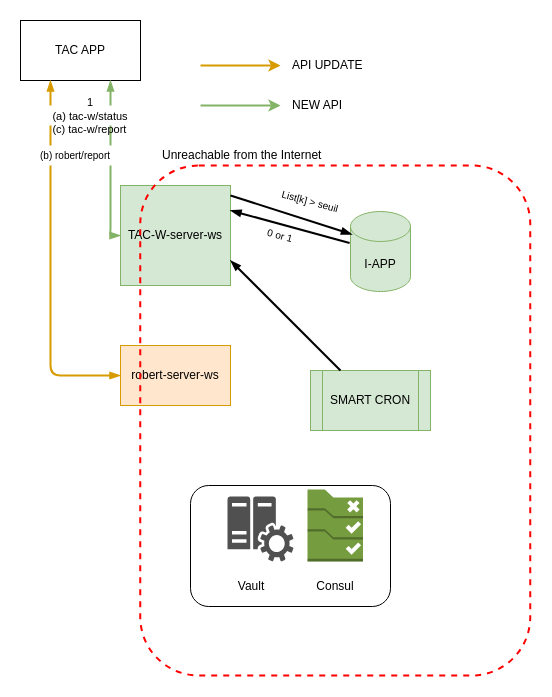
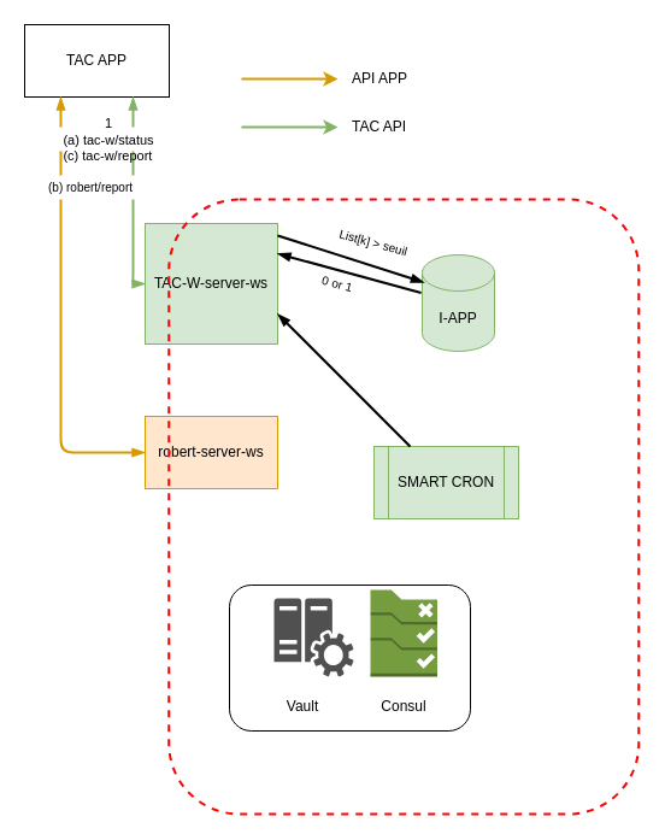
- <mxCell id="15" value="API UPDATE" style="text;html=1;strokeColor=none;fillColor=none;align=left;verticalAlign=middle;whiteSpace=wrap;rounded=0;" parent="1" vertex="1"><mxGeometry x="290" y="55" width="80" height="20" as="geometry" /></mxCell>
+ <mxCell id="15" value="API APP" style="text;html=1;strokeColor=none;fillColor=none;align=left;verticalAlign=middle;whiteSpace=wrap;rounded=0;" parent="1" vertex="1"><mxGeometry x="290" y="55" width="80" height="20" as="geometry" /></mxCell>
- <mxCell id="17" value="NEW API" style="text;html=1;strokeColor=none;fillColor=none;align=left;verticalAlign=middle;whiteSpace=wrap;rounded=0;" parent="1" vertex="1"><mxGeometry x="290" y="95" width="80" height="20" as="geometry" /></mxCell>
+ <mxCell id="17" value="TAC API" style="text;html=1;strokeColor=none;fillColor=none;align=left;verticalAlign=middle;whiteSpace=wrap;rounded=0;" parent="1" vertex="1"><mxGeometry x="290" y="95" width="80" height="20" as="geometry" /></mxCell>
- <mxCell id="18" value="Unreachable from the Internet" style="text;html=1;strokeColor=none;fillColor=none;align=left;verticalAlign=middle;whiteSpace=wrap;rounded=0;" parent="1" vertex="1"><mxGeometry x="160" y="145" width="170" height="20" as="geometry" /></mxCell>
